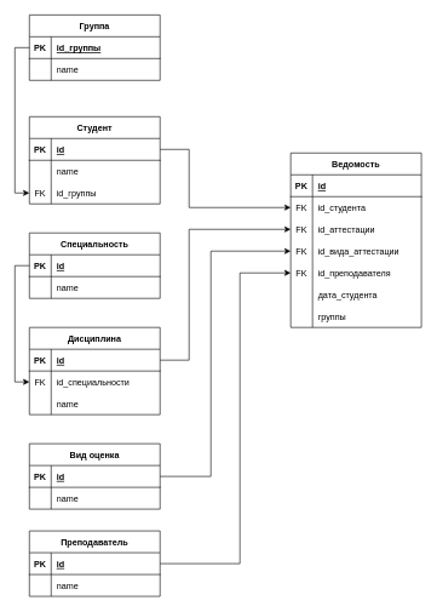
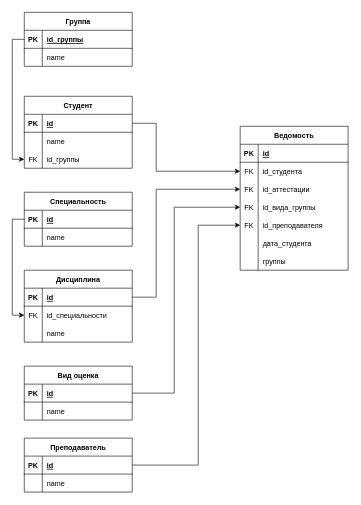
- <mxCell id="56" value="id_вида_аттестации" style="shape=partialRectangle;connectable=0;fillColor=none;top=0;left=0;bottom=0;right=0;align=left;spacingLeft=6;overflow=hidden;" vertex="1" parent="54"><mxGeometry x="30" width="150" height="30" as="geometry"><mxRectangle width="150" height="30" as="alternateBounds" /></mxGeometry></mxCell>
+ <mxCell id="56" value="id_вида_группы" style="shape=partialRectangle;connectable=0;fillColor=none;top=0;left=0;bottom=0;right=0;align=left;spacingLeft=6;overflow=hidden;" vertex="1" parent="54"><mxGeometry x="30" width="150" height="30" as="geometry"><mxRectangle width="150" height="30" as="alternateBounds" /></mxGeometry></mxCell>
